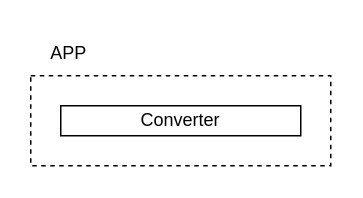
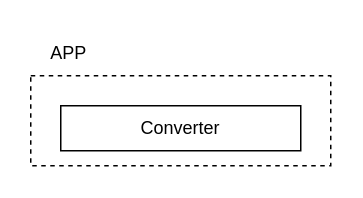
- <mxCell id="2" value="Converter" style="whiteSpace=wrap;html=1;" vertex="1" parent="1"><mxGeometry x="40" y="70" width="160" height="20" as="geometry" /></mxCell>
+ <mxCell id="2" value="Converter" style="whiteSpace=wrap;html=1;" vertex="1" parent="1"><mxGeometry x="40" y="70" width="160" height="30" as="geometry" /></mxCell>
